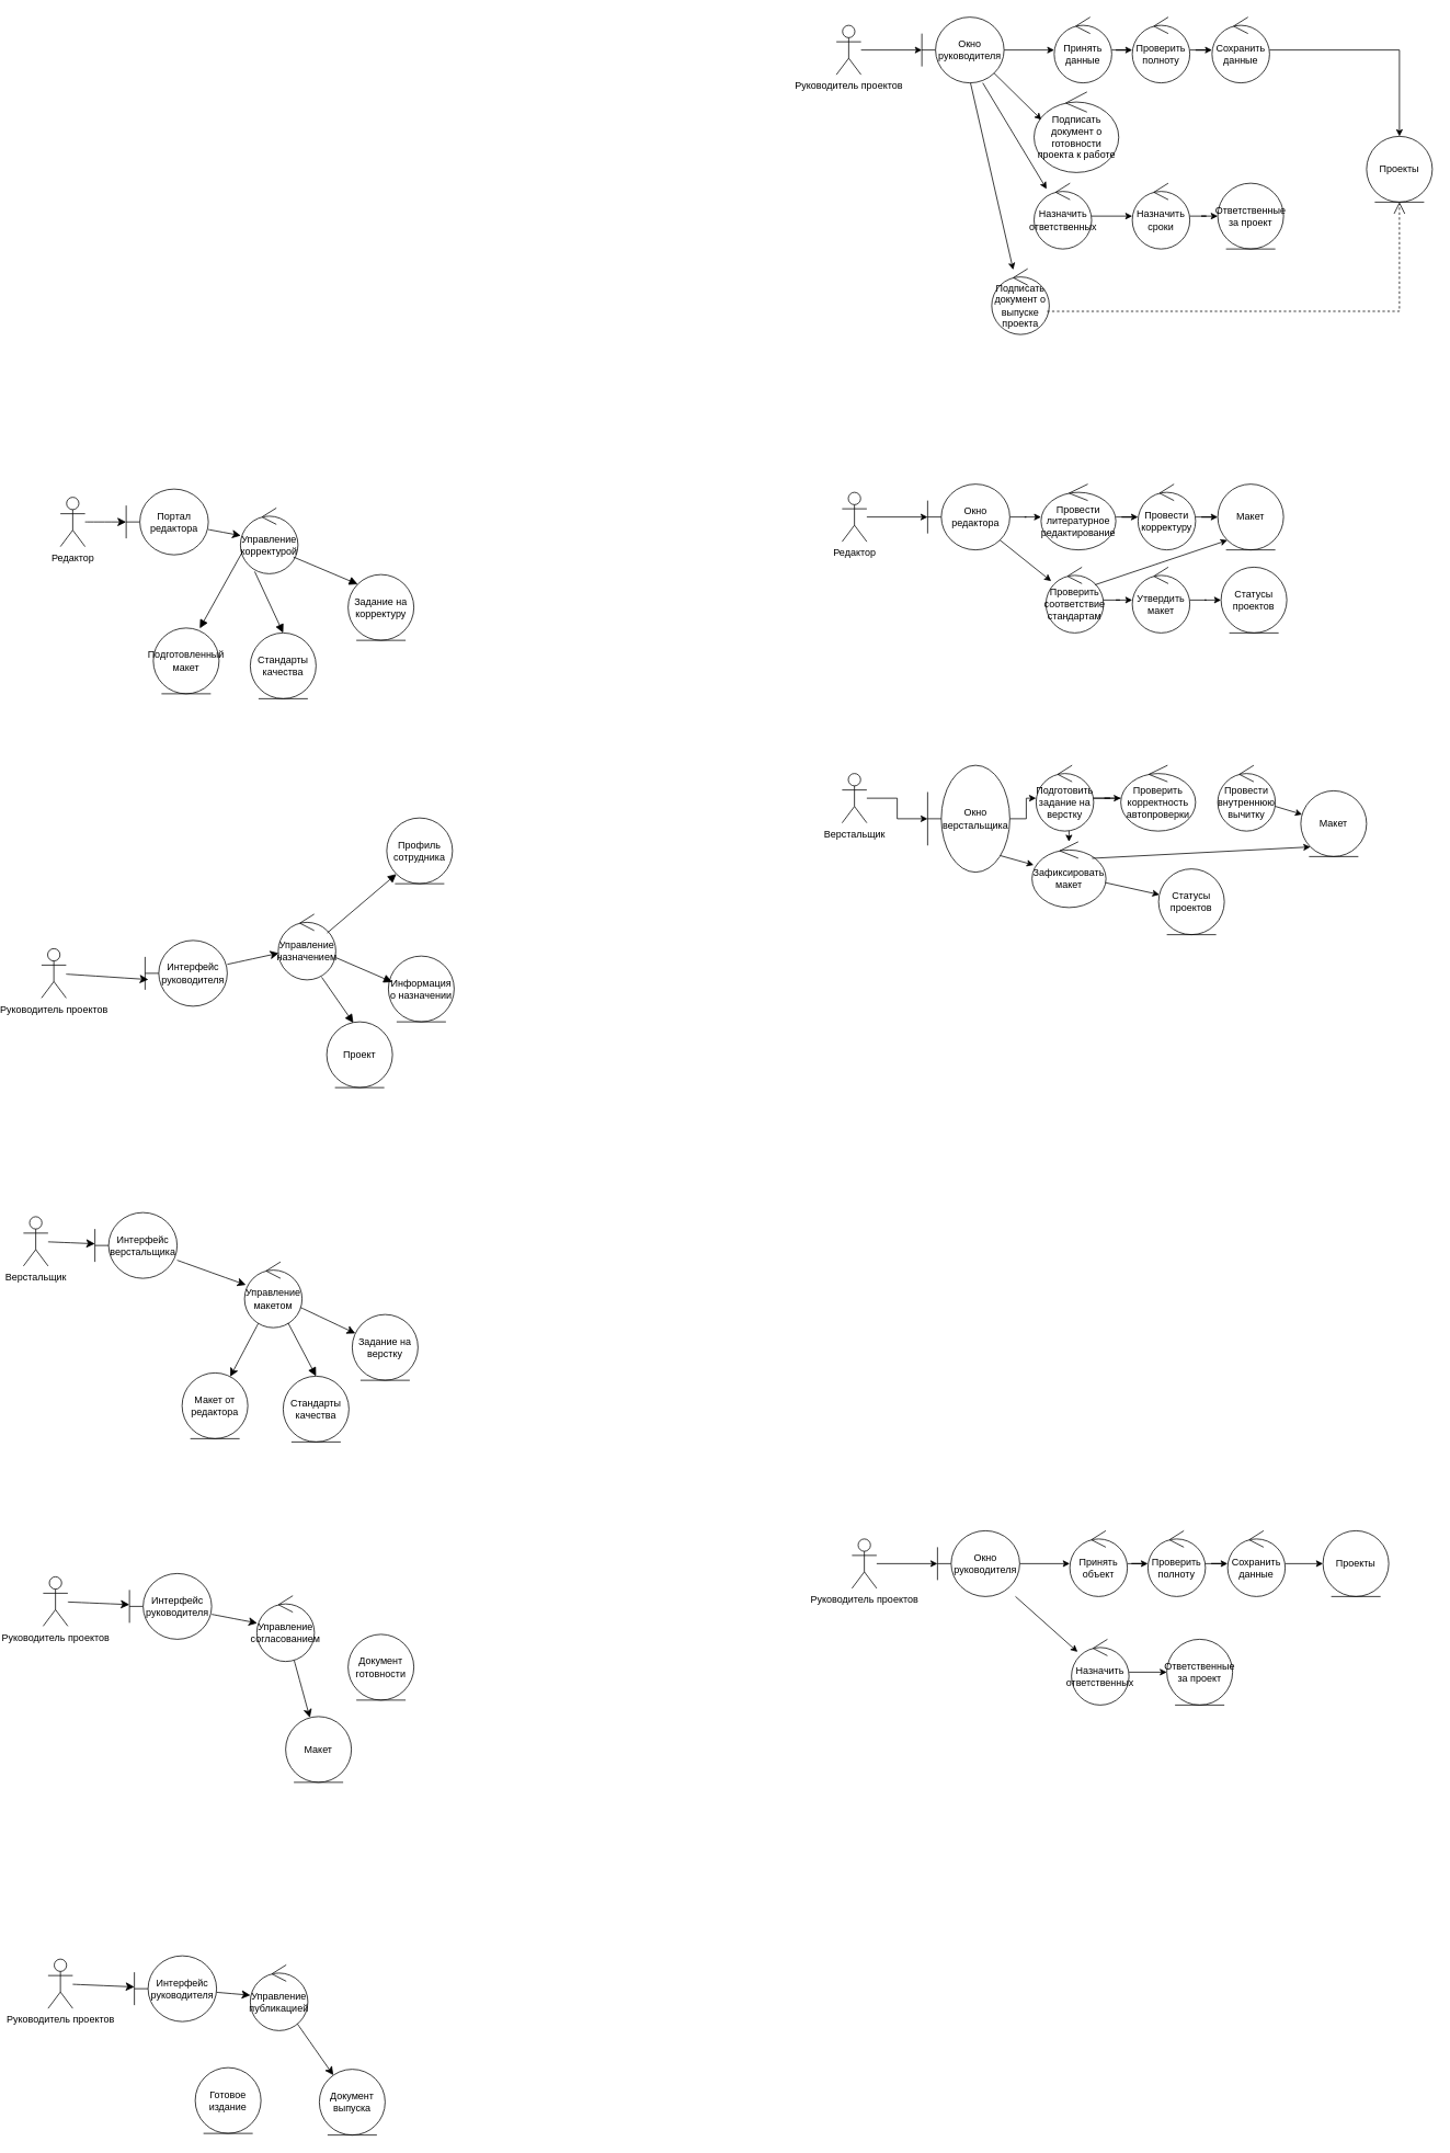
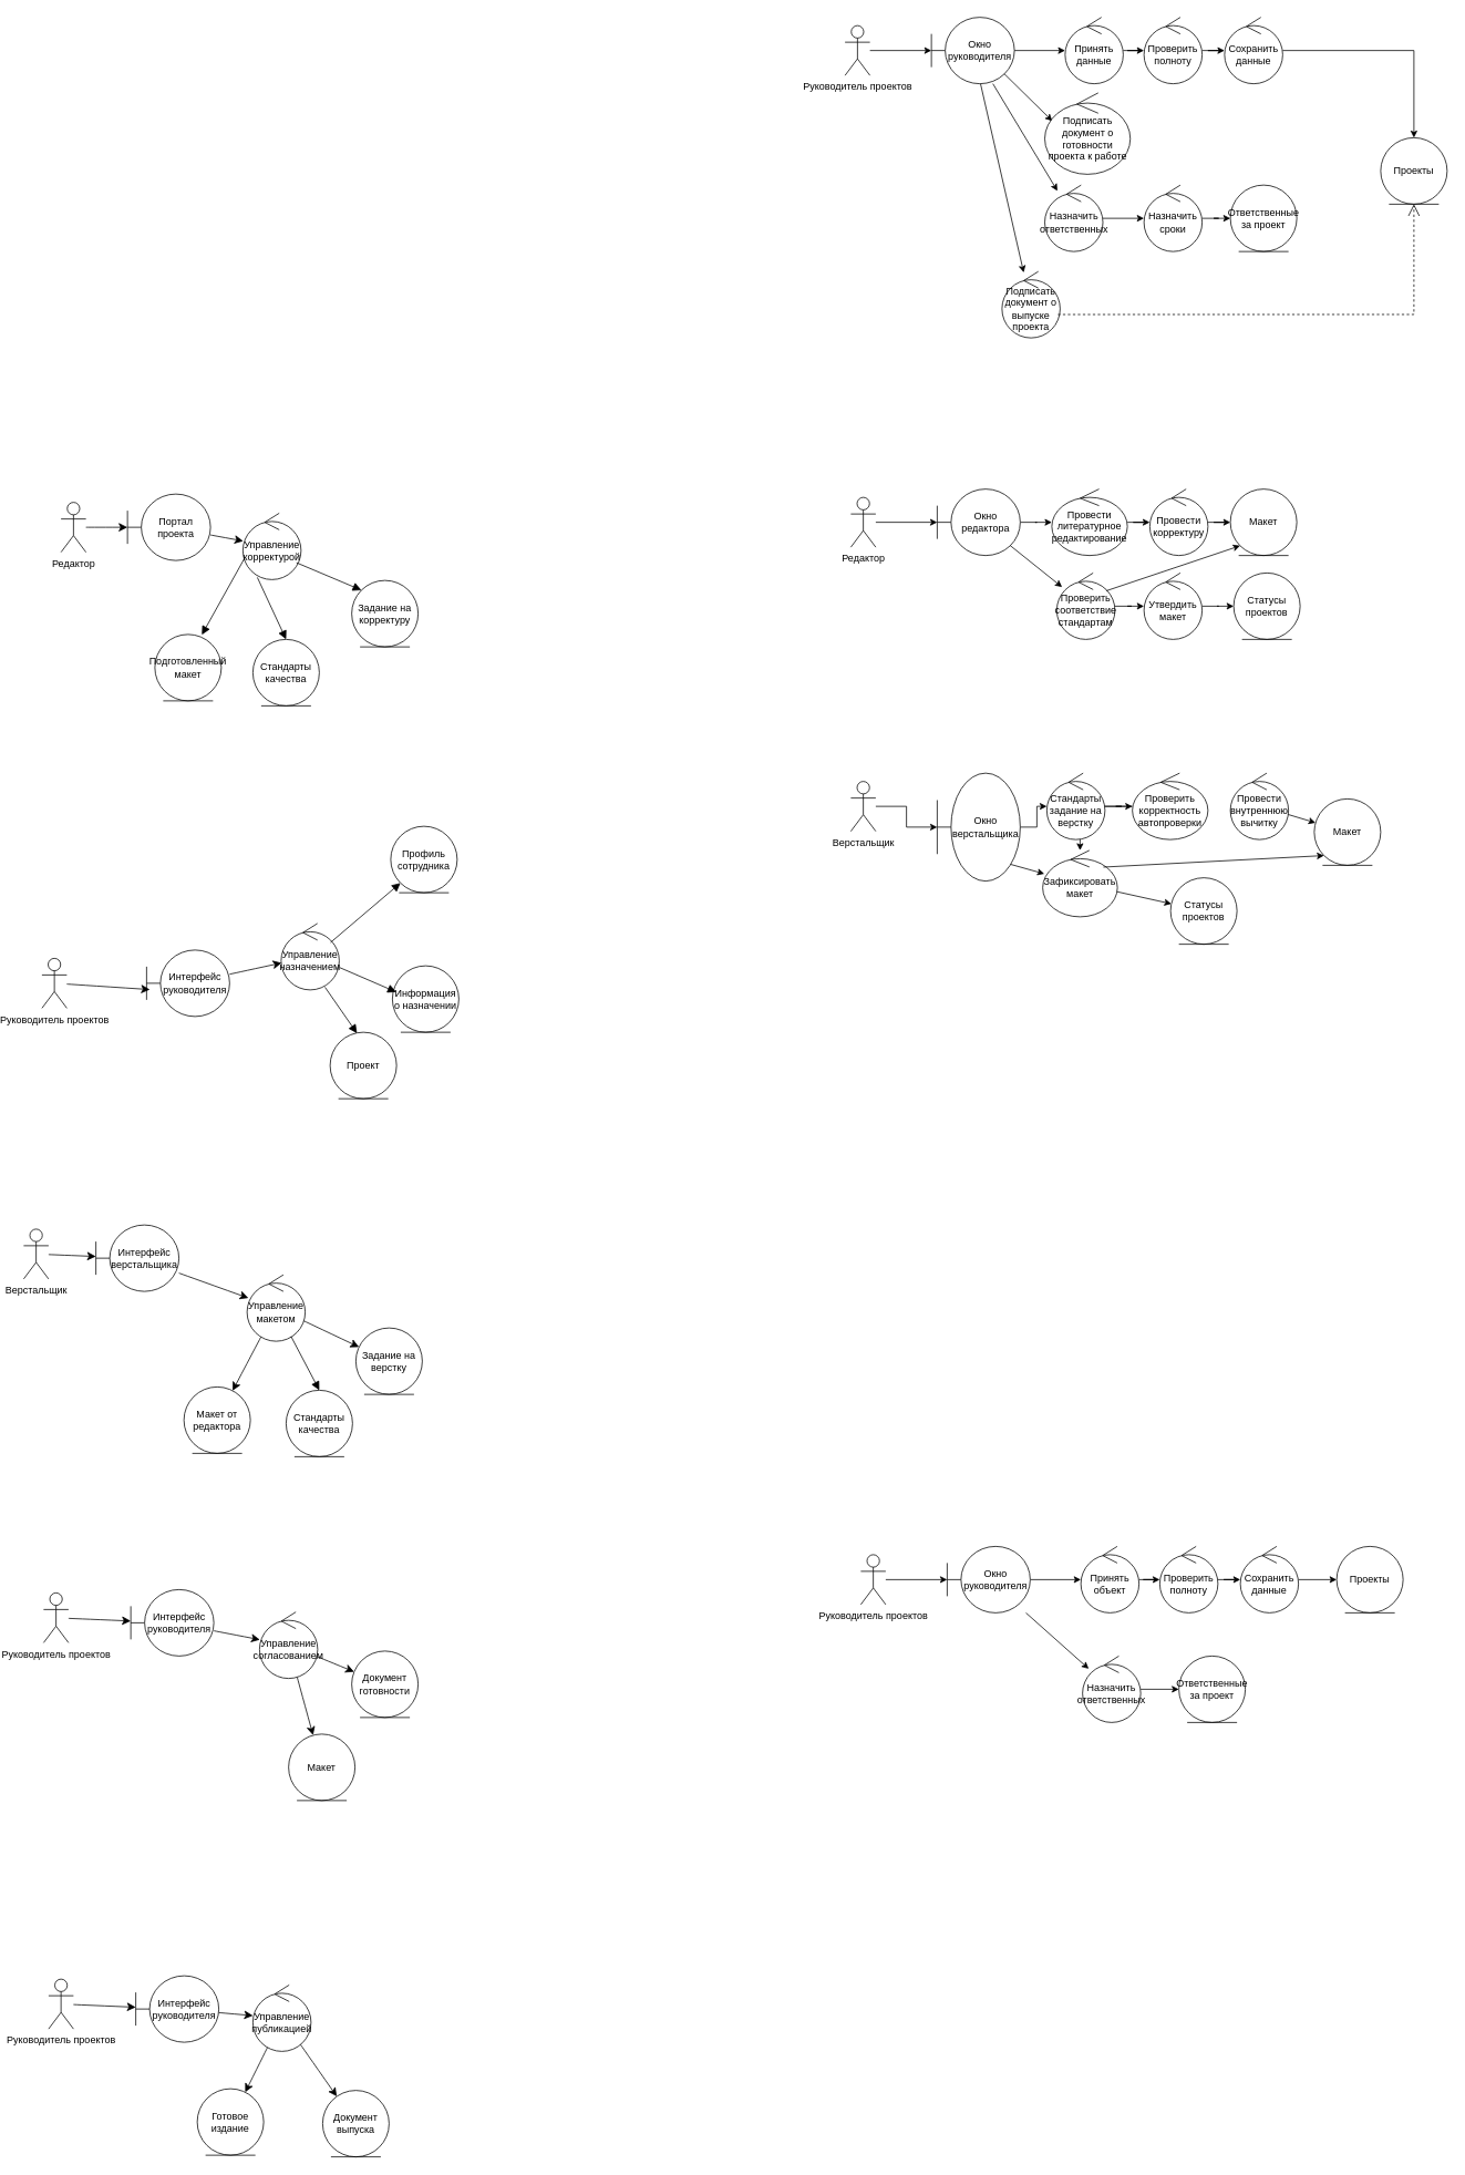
- <mxCell id="3" value="Портал редактора" style="shape=umlBoundary;whiteSpace=wrap;html=1;" parent="1" vertex="1"><mxGeometry x="145" y="594" width="100" height="80" as="geometry" /></mxCell>
+ <mxCell id="3" value="Портал проекта" style="shape=umlBoundary;whiteSpace=wrap;html=1;" parent="1" vertex="1"><mxGeometry x="145" y="594" width="100" height="80" as="geometry" /></mxCell>
- <mxCell id="117" value="Подготовить задание на верстку" style="ellipse;shape=umlControl;whiteSpace=wrap;html=1;" vertex="1" parent="1"><mxGeometry x="1252" y="930" width="70" height="80" as="geometry" /></mxCell>
+ <mxCell id="117" value="Стандарты задание на верстку" style="ellipse;shape=umlControl;whiteSpace=wrap;html=1;" vertex="1" parent="1"><mxGeometry x="1252" y="930" width="70" height="80" as="geometry" /></mxCell>
+ <mxCell id="40" value="" style="edgeStyle=none;curved=1;rounded=0;orthogonalLoop=1;jettySize=auto;html=1;fontSize=12;startSize=8;endSize=8;" parent="1" source="41" target="42" edge="1"><mxGeometry relative="1" as="geometry" /></mxCell>
+ <mxCell id="48" value="" style="edgeStyle=none;curved=1;rounded=0;orthogonalLoop=1;jettySize=auto;html=1;fontSize=12;startSize=8;endSize=8;" parent="1" source="50" target="52" edge="1"><mxGeometry relative="1" as="geometry" /></mxCell>
